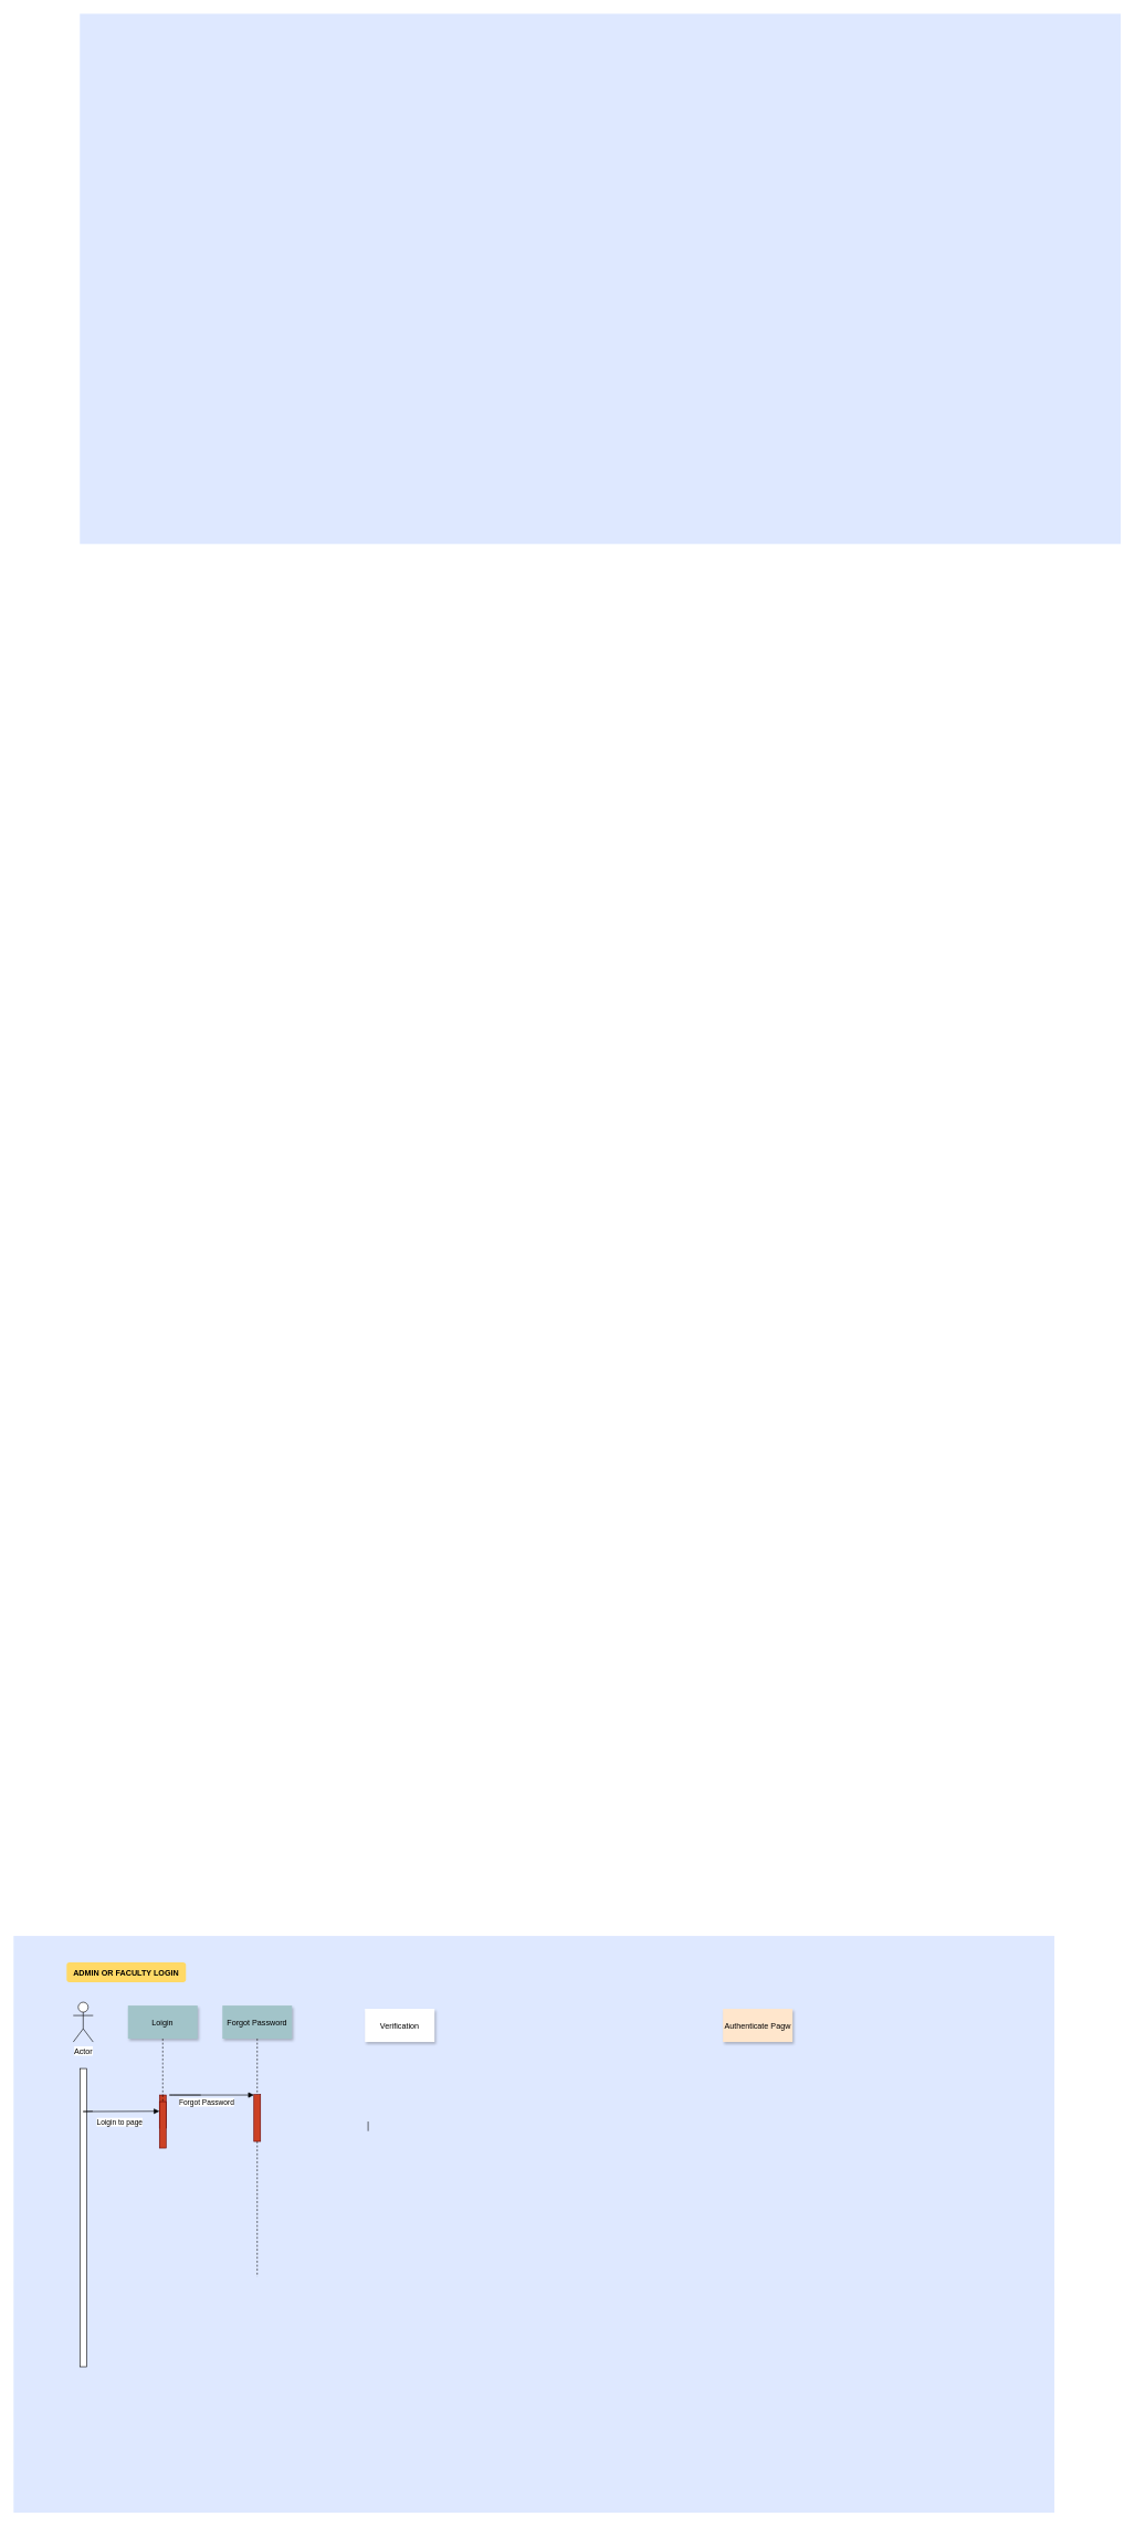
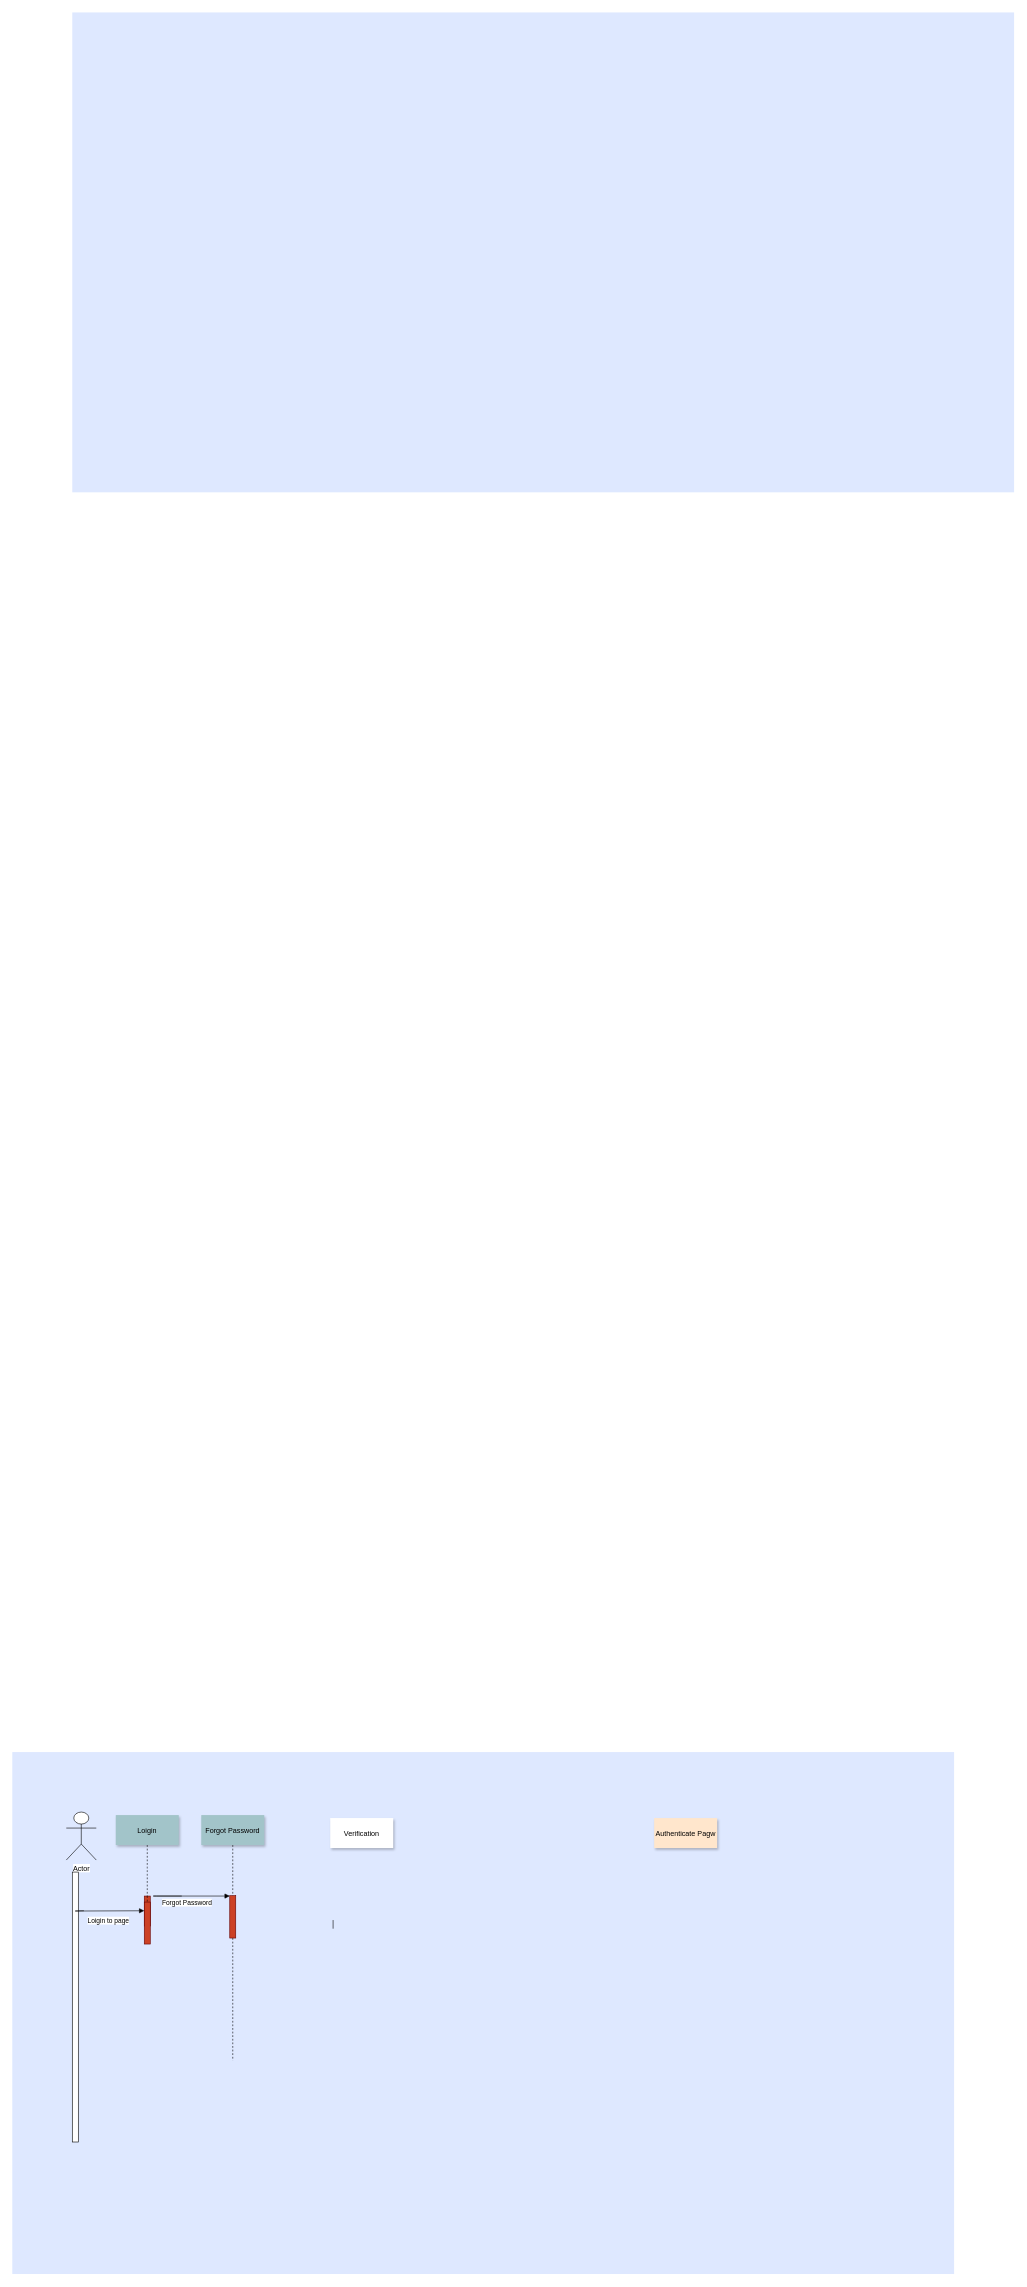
- <mxCell id="15" value="ADMIN OR FACULTY LOGIN" style="rounded=1;fontStyle=1;fillColor=#FFD966;strokeColor=none" parent="1" vertex="1"><mxGeometry x="100" y="2960" width="180" height="30" as="geometry" /></mxCell>
- <mxCell id="17" value="Actor" style="shape=umlActor;verticalLabelPosition=bottom;labelBackgroundColor=#ffffff;verticalAlign=top;html=1;outlineConnect=0;" vertex="1" parent="1"><mxGeometry x="110" y="3020" width="30" height="60" as="geometry" /></mxCell>
+ <mxCell id="17" value="Actor" style="shape=umlActor;verticalLabelPosition=bottom;labelBackgroundColor=#ffffff;verticalAlign=top;html=1;outlineConnect=0;" vertex="1" parent="1"><mxGeometry x="110" y="3020" width="50" height="80" as="geometry" /></mxCell>
